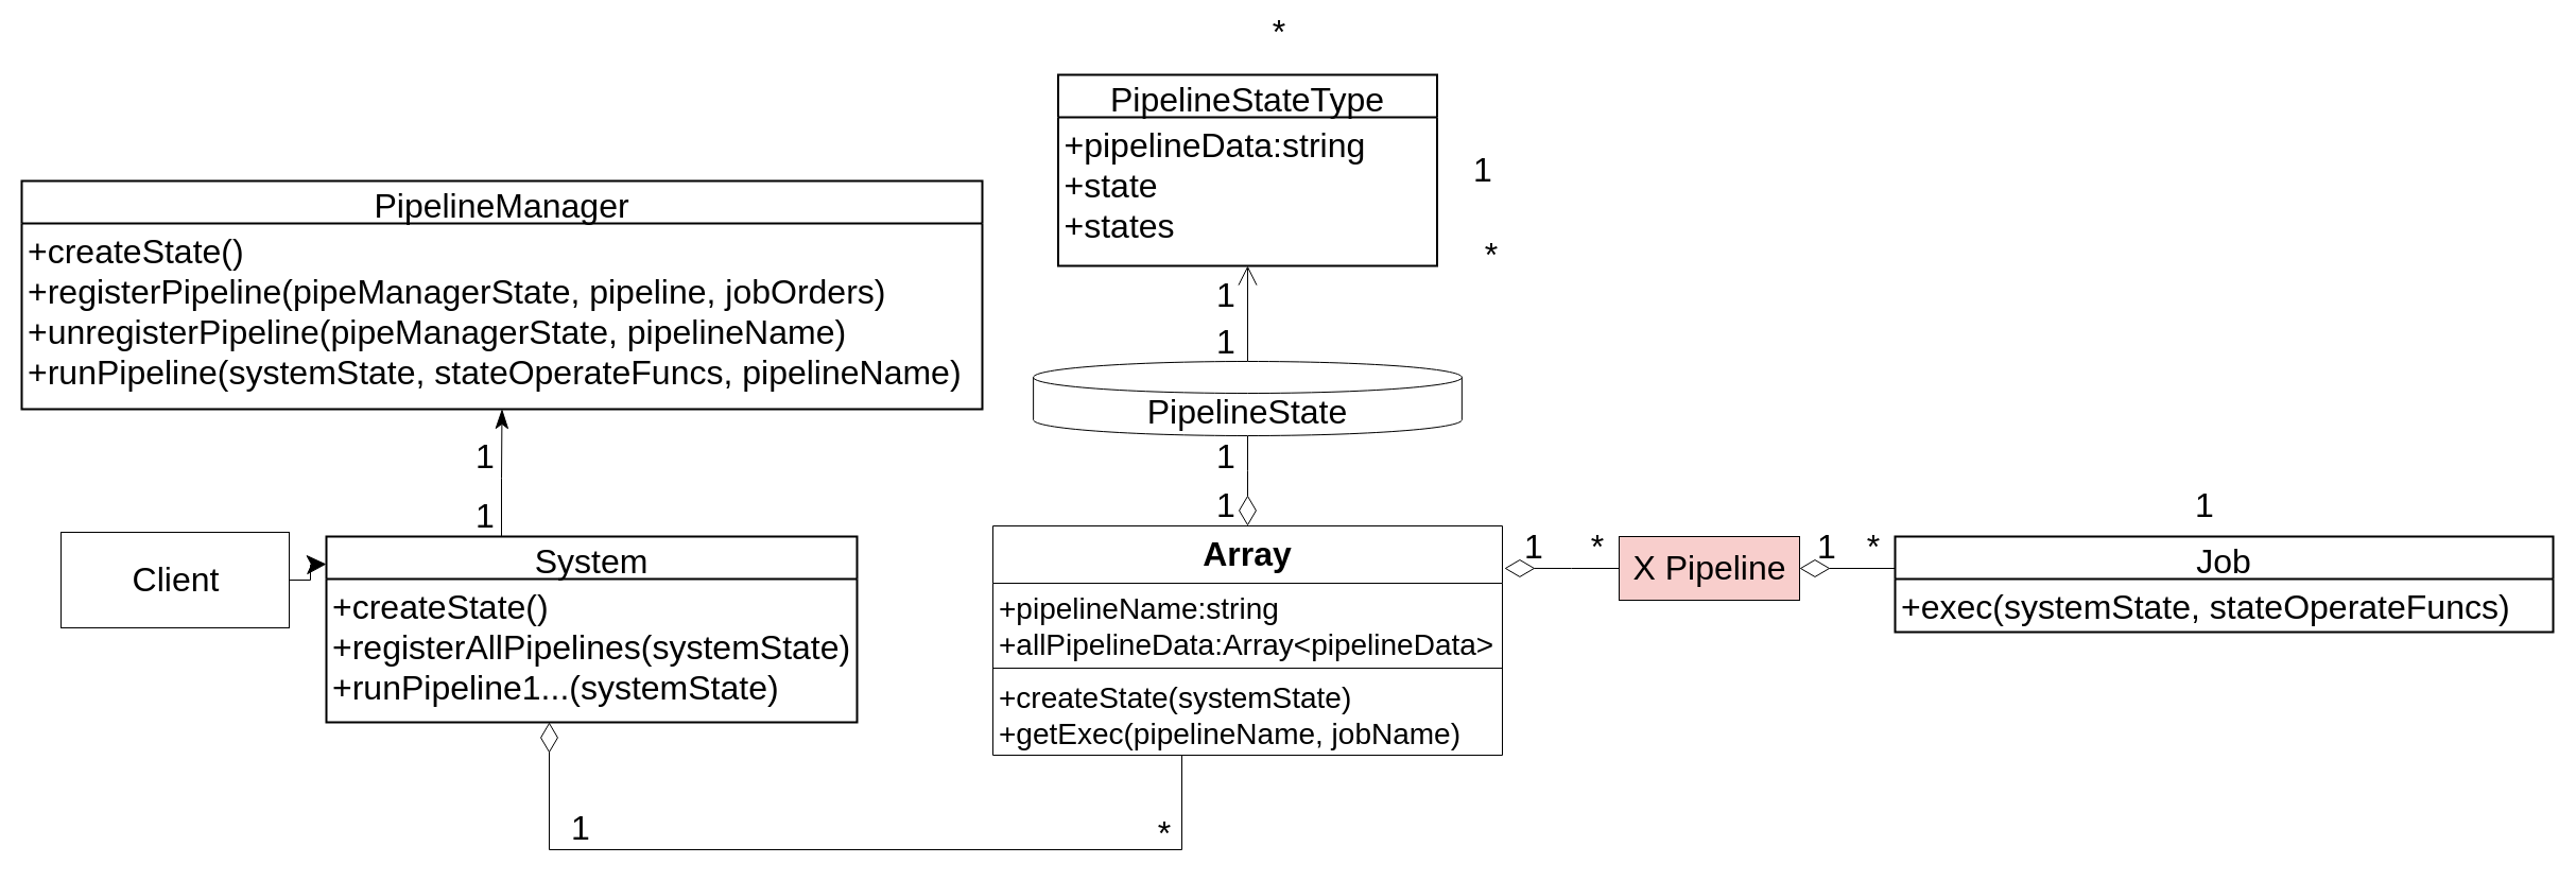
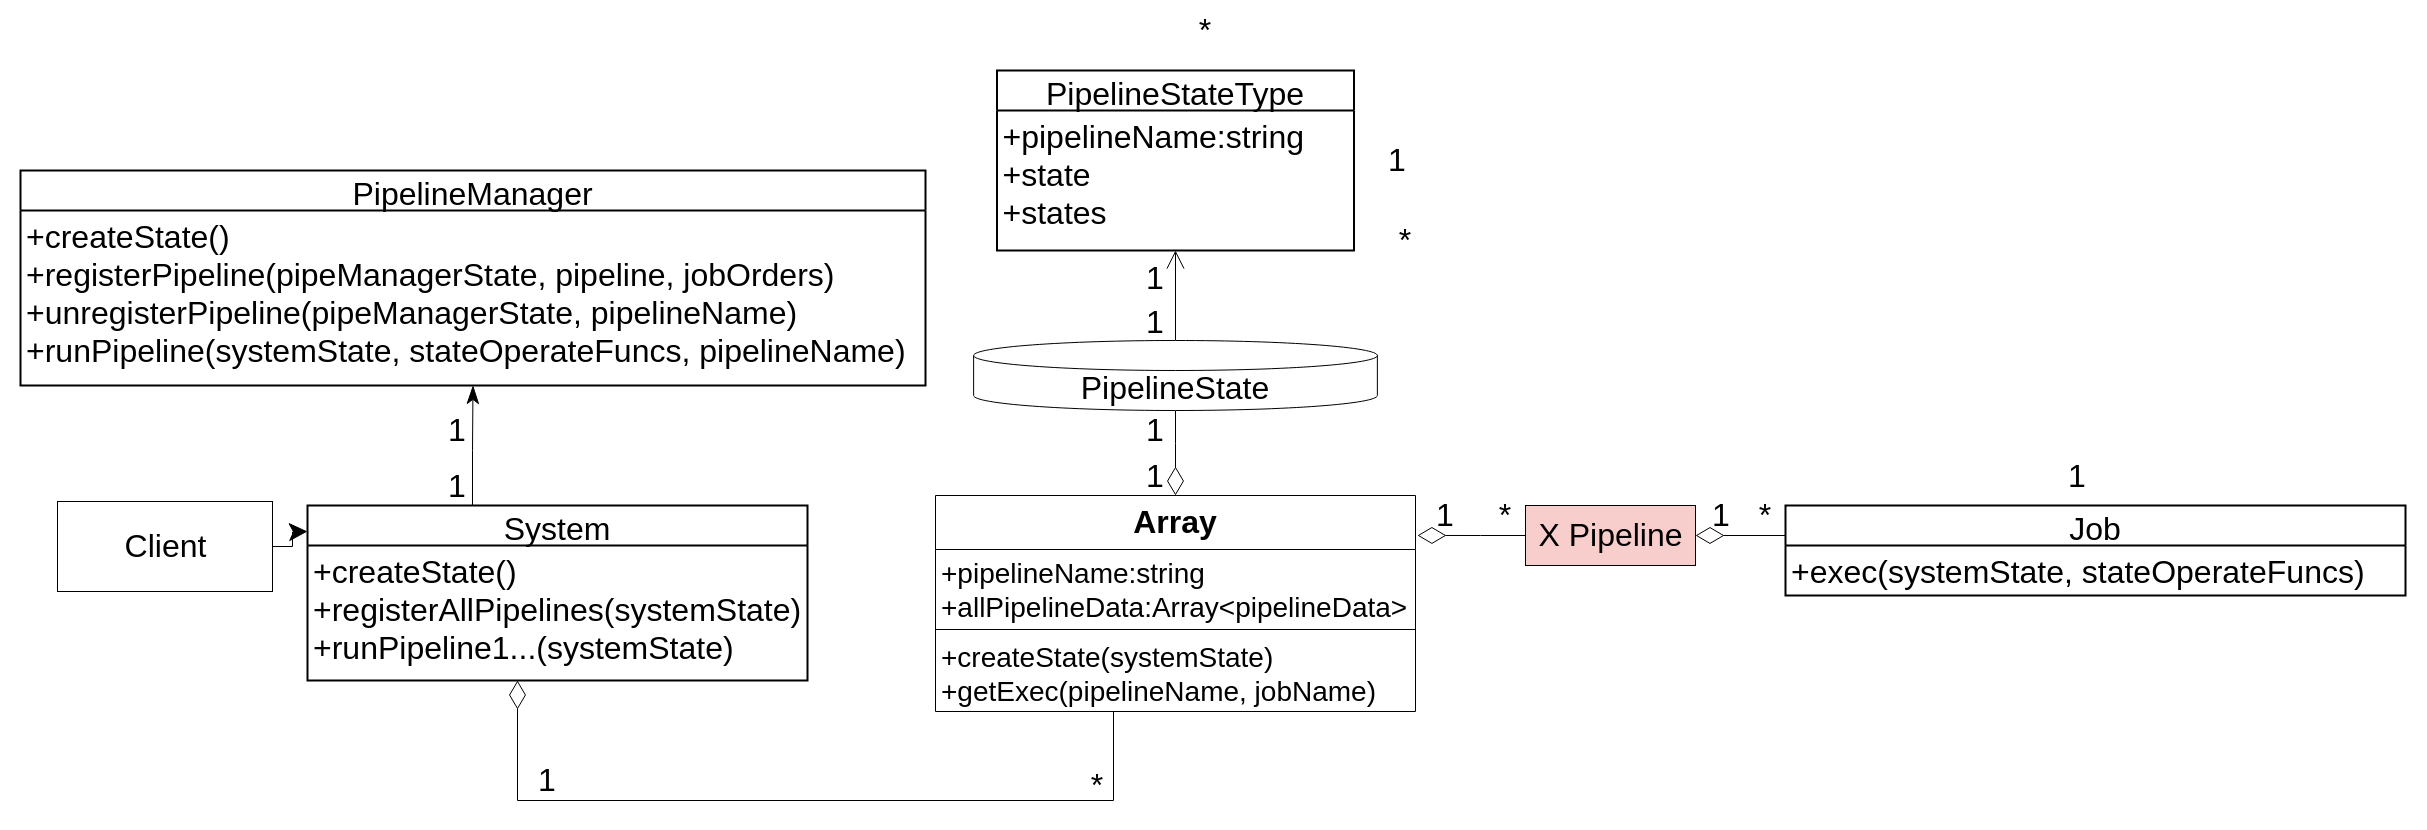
- <mxCell id="22" value="+pipelineData:string&#10;+state&#10;+states" style="align=left;strokeColor=none;fillColor=none;spacingLeft=4;fontSize=32;verticalAlign=top;resizable=0;rotatable=0;part=1;" parent="21" vertex="1"><mxGeometry y="40" width="357" height="140" as="geometry" /></mxCell>
+ <mxCell id="22" value="+pipelineName:string&#10;+state&#10;+states" style="align=left;strokeColor=none;fillColor=none;spacingLeft=4;fontSize=32;verticalAlign=top;resizable=0;rotatable=0;part=1;" parent="21" vertex="1"><mxGeometry y="40" width="357" height="140" as="geometry" /></mxCell>
